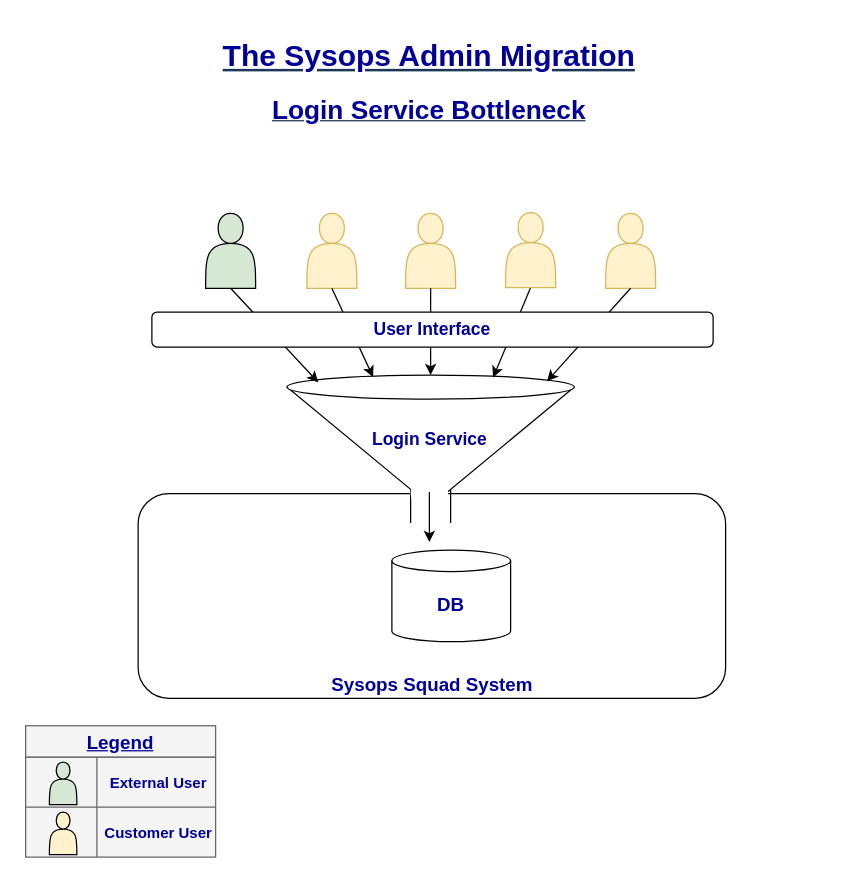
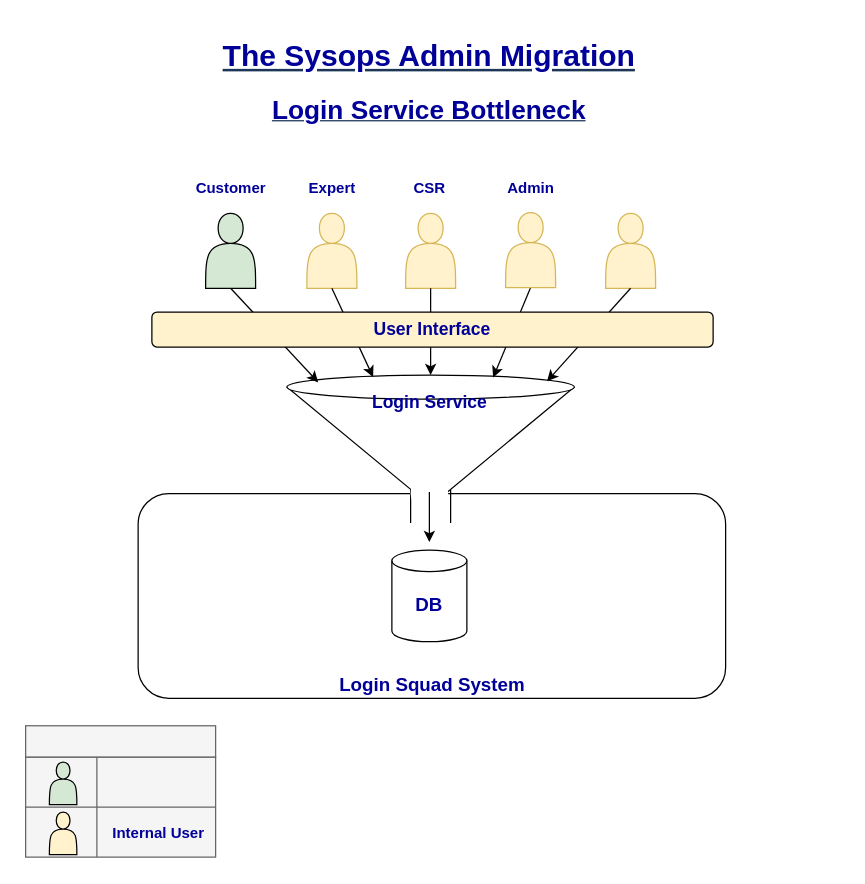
+ <mxCell id="31" value="Customer" style="text;html=1;resizable=0;autosize=1;align=center;verticalAlign=middle;points=[];fillColor=none;strokeColor=none;rounded=0;fontStyle=1;fontColor=#000099;" vertex="1" parent="29"><mxGeometry width="70" height="20" as="geometry" /></mxCell>
+ <mxCell id="34" value="Expert" style="text;html=1;resizable=0;autosize=1;align=center;verticalAlign=middle;points=[];fillColor=none;strokeColor=none;rounded=0;fontStyle=1;fontColor=#000099;" vertex="1" parent="32"><mxGeometry width="50" height="20" as="geometry" /></mxCell>
+ <mxCell id="37" value="CSR" style="text;html=1;resizable=0;autosize=1;align=center;verticalAlign=middle;points=[];fillColor=none;strokeColor=none;rounded=0;fontStyle=1;fontColor=#000099;" vertex="1" parent="35"><mxGeometry width="40" height="20" as="geometry" /></mxCell>
+ <mxCell id="40" value="Admin" style="text;html=1;resizable=0;autosize=1;align=center;verticalAlign=middle;points=[];fillColor=none;strokeColor=none;rounded=0;fontStyle=1;fontColor=#000099;" vertex="1" parent="38"><mxGeometry width="50" height="20" as="geometry" /></mxCell>
- <mxCell id="47" value="&lt;span style=&quot;color: rgb(0 , 0 , 153) ; font-size: 14px ; font-weight: 700&quot;&gt;User Interface&lt;/span&gt;" style="whiteSpace=wrap;html=1;rounded=1;" vertex="1" parent="1"><mxGeometry x="121" y="249" width="449" height="28" as="geometry" /></mxCell>
+ <mxCell id="47" value="&lt;span style=&quot;color: rgb(0 , 0 , 153) ; font-size: 14px ; font-weight: 700&quot;&gt;User Interface&lt;/span&gt;" style="whiteSpace=wrap;html=1;rounded=1;fillColor=#fff2cc;" vertex="1" parent="1"><mxGeometry x="121" y="249" width="449" height="28" as="geometry" /></mxCell>
- <mxCell id="21" value="Login Service" style="text;html=1;resizable=0;autosize=1;align=center;verticalAlign=middle;points=[];fillColor=none;strokeColor=none;rounded=0;fontStyle=1;fontColor=#000099;fontSize=14;" vertex="1" parent="17"><mxGeometry x="268" y="41.879" width="110" height="20" as="geometry" /></mxCell>
+ <mxCell id="21" value="Login Service" style="text;html=1;resizable=0;autosize=1;align=center;verticalAlign=middle;points=[];fillColor=none;strokeColor=none;rounded=0;fontStyle=1;fontColor=#000099;fontSize=14;" vertex="1" parent="17"><mxGeometry x="268" y="11.879" width="110" height="20" as="geometry" /></mxCell>
- <mxCell id="24" value="&lt;b&gt;DB&lt;/b&gt;" style="shape=cylinder3;whiteSpace=wrap;html=1;boundedLbl=1;backgroundOutline=1;size=8.6;labelBackgroundColor=none;fontSize=15;fontColor=#000099;strokeColor=#000000;fillColor=#ffffff;align=center;" vertex="1" parent="17"><mxGeometry x="293" y="140.084" width="95" height="73.287" as="geometry" /></mxCell>
+ <mxCell id="24" value="&lt;b&gt;DB&lt;/b&gt;" style="shape=cylinder3;whiteSpace=wrap;html=1;boundedLbl=1;backgroundOutline=1;size=8.6;labelBackgroundColor=none;fontSize=15;fontColor=#000099;strokeColor=#000000;fillColor=#ffffff;align=center;" vertex="1" parent="17"><mxGeometry x="293" y="140.084" width="60" height="73.287" as="geometry" /></mxCell>
- <mxCell id="23" value="Sysops Squad System" style="text;html=1;resizable=0;autosize=1;align=center;verticalAlign=middle;points=[];fillColor=none;strokeColor=none;rounded=0;fontStyle=1;fontColor=#000099;fontSize=15;" vertex="1" parent="17"><mxGeometry x="235" y="237.913" width="180" height="20" as="geometry" /></mxCell>
+ <mxCell id="23" value="Login Squad System" style="text;html=1;resizable=0;autosize=1;align=center;verticalAlign=middle;points=[];fillColor=none;strokeColor=none;rounded=0;fontStyle=1;fontColor=#000099;fontSize=15;" vertex="1" parent="17"><mxGeometry x="235" y="237.913" width="180" height="20" as="geometry" /></mxCell>
- <mxCell id="16" value="Legend" style="text;html=1;strokeColor=none;fillColor=none;align=center;verticalAlign=middle;whiteSpace=wrap;rounded=0;labelBackgroundColor=none;fontSize=15;fontColor=#000099;fontStyle=5" vertex="1" parent="3"><mxGeometry x="51" y="2.5" width="50" height="20" as="geometry" /></mxCell>
- <mxCell id="12" value="External User" style="text;html=1;resizable=0;autosize=1;align=center;verticalAlign=middle;points=[];fillColor=none;strokeColor=none;rounded=0;fontStyle=1;fontColor=#000099;" vertex="1" parent="3"><mxGeometry x="62" y="37" width="88" height="18" as="geometry" /></mxCell>
- <mxCell id="14" value="Customer User" style="text;html=1;resizable=0;autosize=1;align=center;verticalAlign=middle;points=[];fillColor=none;strokeColor=none;rounded=0;fontStyle=1;fontColor=#000099;" vertex="1" parent="3"><mxGeometry x="64" y="77" width="84" height="18" as="geometry" /></mxCell>
+ <mxCell id="14" value="Internal User" style="text;html=1;resizable=0;autosize=1;align=center;verticalAlign=middle;points=[];fillColor=none;strokeColor=none;rounded=0;fontStyle=1;fontColor=#000099;" vertex="1" parent="3"><mxGeometry x="64" y="77" width="84" height="18" as="geometry" /></mxCell>
